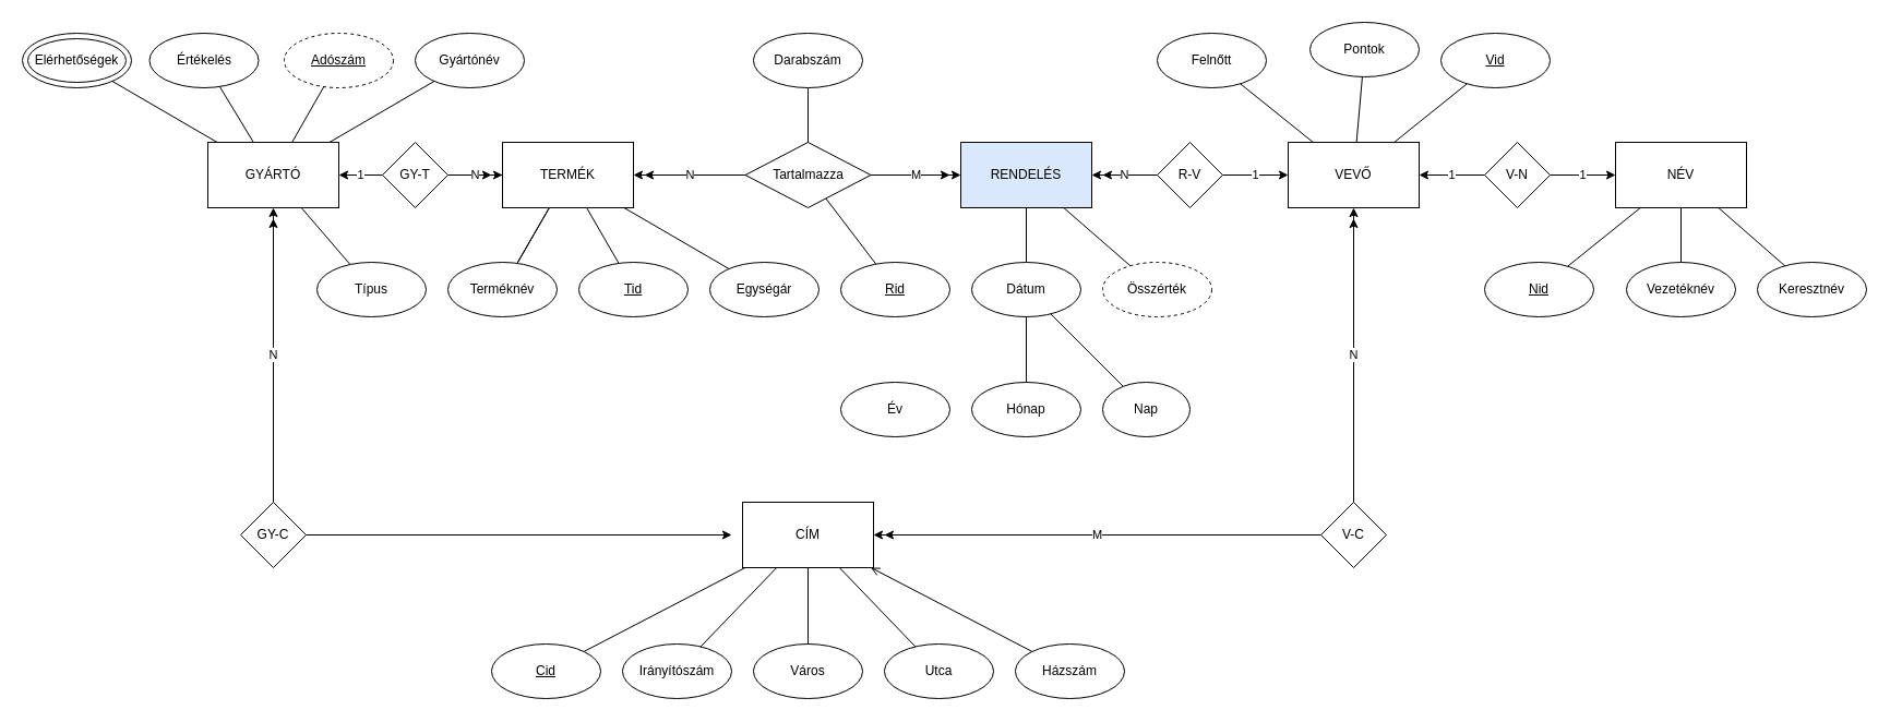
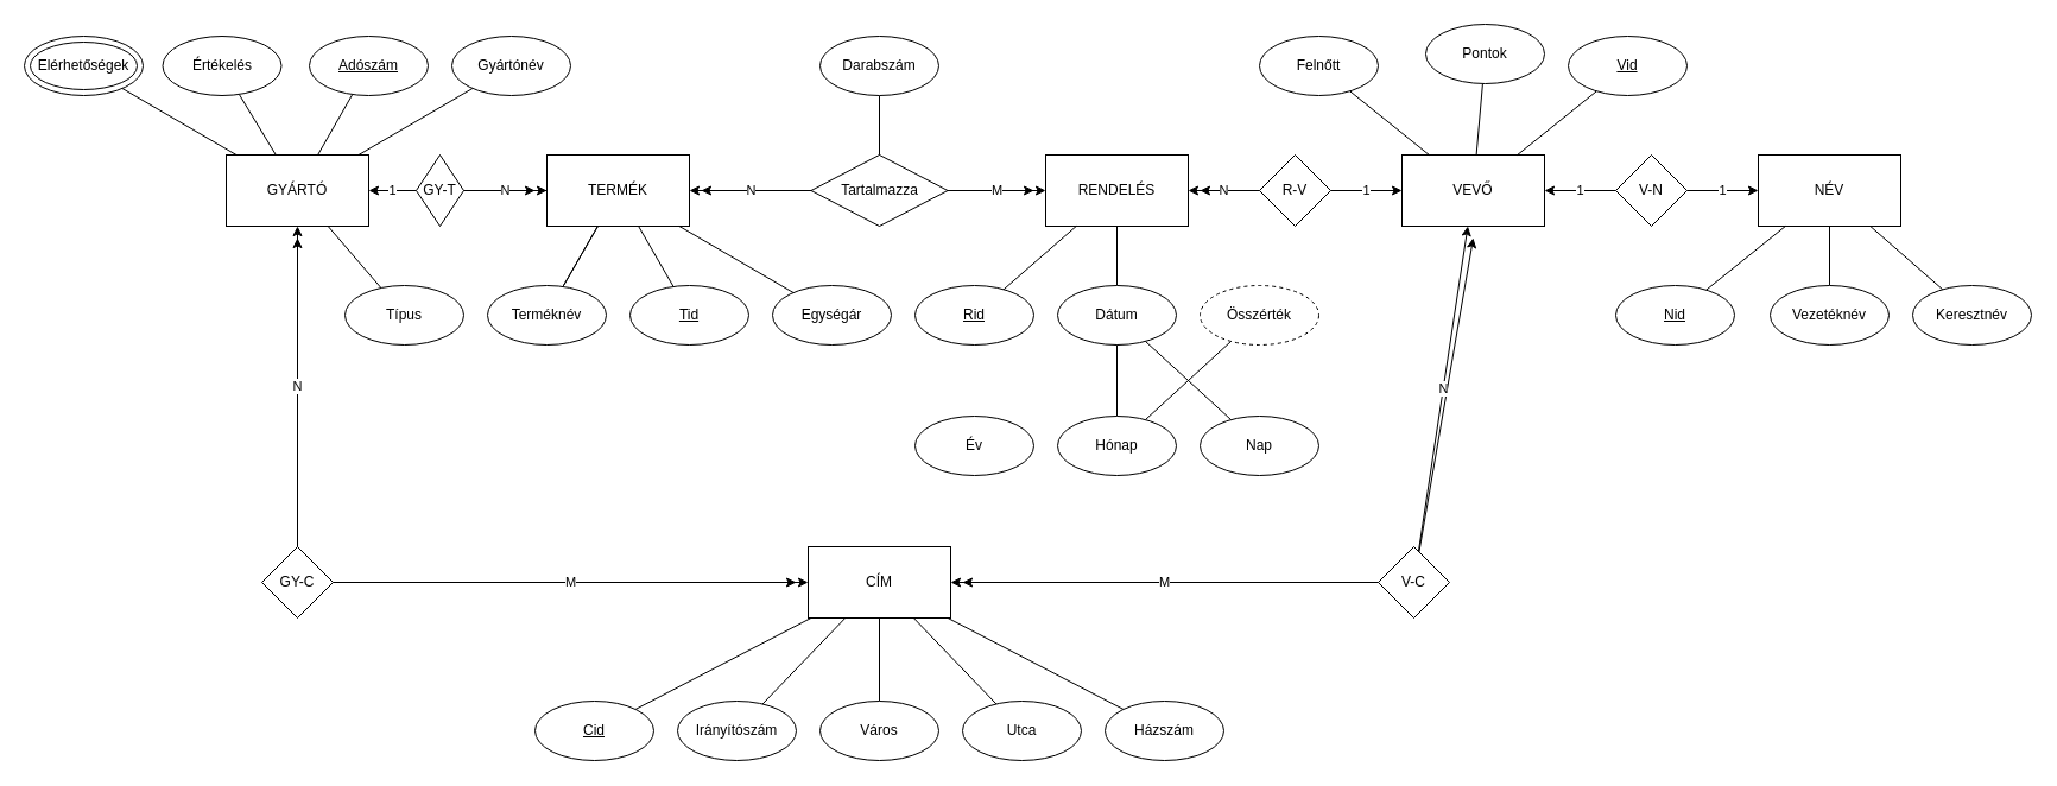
- <mxCell id="50" value="&lt;u&gt;Adószám&lt;/u&gt;" style="ellipse;whiteSpace=wrap;html=1;dashed=1;" parent="1" vertex="1"><mxGeometry x="260" y="30" width="100" height="50" as="geometry" /></mxCell>
+ <mxCell id="50" value="&lt;u&gt;Adószám&lt;/u&gt;" style="ellipse;whiteSpace=wrap;html=1;" parent="1" vertex="1"><mxGeometry x="260" y="30" width="100" height="50" as="geometry" /></mxCell>
- <mxCell id="21" value="GY-T" style="rhombus;whiteSpace=wrap;html=1;" parent="1" vertex="1"><mxGeometry x="350" y="130" width="60" height="60" as="geometry" /></mxCell>
+ <mxCell id="21" value="GY-T" style="rhombus;whiteSpace=wrap;html=1;" parent="1" vertex="1"><mxGeometry x="350" y="130" width="40" height="60" as="geometry" /></mxCell>
- <mxCell id="17" value="RENDELÉS" style="rounded=0;whiteSpace=wrap;html=1;fillColor=#dae8fc;" parent="1" vertex="1"><mxGeometry x="880" y="130" width="120" height="60" as="geometry" /></mxCell>
+ <mxCell id="17" value="RENDELÉS" style="rounded=0;whiteSpace=wrap;html=1;" parent="1" vertex="1"><mxGeometry x="880" y="130" width="120" height="60" as="geometry" /></mxCell>
- <mxCell id="29" style="edgeStyle=none;rounded=0;orthogonalLoop=1;jettySize=auto;html=1;endArrow=none;endFill=0;" parent="1" source="30" target="23" edge="1"><mxGeometry relative="1" as="geometry" /></mxCell>
+ <mxCell id="29" style="edgeStyle=none;rounded=0;orthogonalLoop=1;jettySize=auto;html=1;endArrow=none;endFill=0;" parent="1" source="30" target="17" edge="1"><mxGeometry relative="1" as="geometry" /></mxCell>
- <mxCell id="33" style="edgeStyle=none;rounded=0;orthogonalLoop=1;jettySize=auto;html=1;endArrow=none;endFill=0;" parent="1" source="34" target="17" edge="1"><mxGeometry relative="1" as="geometry" /></mxCell>
+ <mxCell id="33" style="edgeStyle=none;rounded=0;orthogonalLoop=1;jettySize=auto;html=1;endArrow=none;endFill=0;" parent="1" source="34" target="58" edge="1"><mxGeometry relative="1" as="geometry" /></mxCell>
- <mxCell id="60" value="Nap" style="ellipse;whiteSpace=wrap;html=1;" parent="1" vertex="1"><mxGeometry x="1010" y="350" width="80" height="50" as="geometry" /></mxCell>
+ <mxCell id="60" value="Nap" style="ellipse;whiteSpace=wrap;html=1;" parent="1" vertex="1"><mxGeometry x="1010" y="350" width="100" height="50" as="geometry" /></mxCell>
+ <mxCell id="65" value="M" style="edgeStyle=none;rounded=0;orthogonalLoop=1;jettySize=auto;html=1;startArrow=none;startFill=0;endArrow=classic;endFill=1;" parent="1" source="66" target="63" edge="1"><mxGeometry relative="1" as="geometry" /></mxCell>
- <mxCell id="69" value="V-C" style="rhombus;whiteSpace=wrap;html=1;" parent="1" vertex="1"><mxGeometry x="1210" y="460" width="60" height="60" as="geometry" /></mxCell>
+ <mxCell id="69" value="V-C" style="rhombus;whiteSpace=wrap;html=1;" parent="1" vertex="1"><mxGeometry x="1160" y="460" width="60" height="60" as="geometry" /></mxCell>
- <mxCell id="76" style="edgeStyle=none;rounded=0;orthogonalLoop=1;jettySize=auto;html=1;startArrow=none;startFill=0;endArrow=open;endFill=0;" parent="1" source="77" target="63" edge="1"><mxGeometry relative="1" as="geometry" /></mxCell>
+ <mxCell id="76" style="edgeStyle=none;rounded=0;orthogonalLoop=1;jettySize=auto;html=1;startArrow=none;startFill=0;endArrow=none;endFill=0;" parent="1" source="77" target="63" edge="1"><mxGeometry relative="1" as="geometry" /></mxCell>
